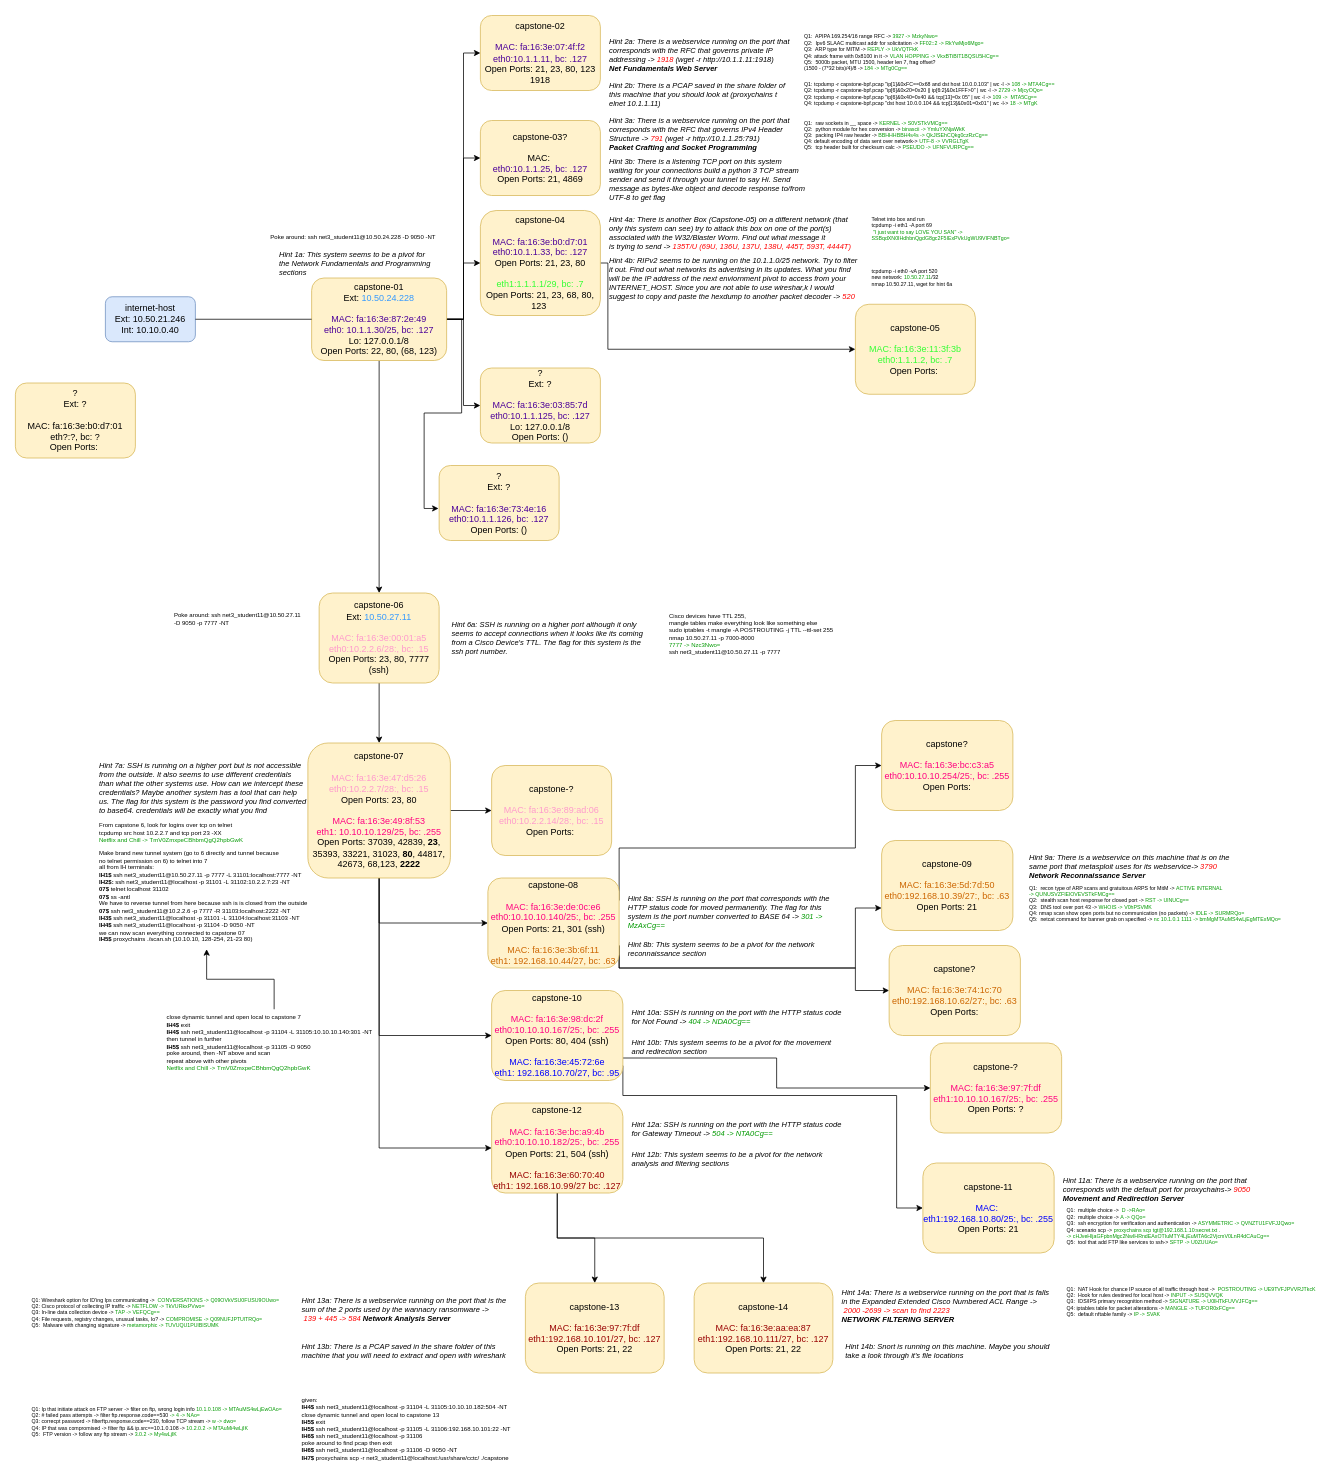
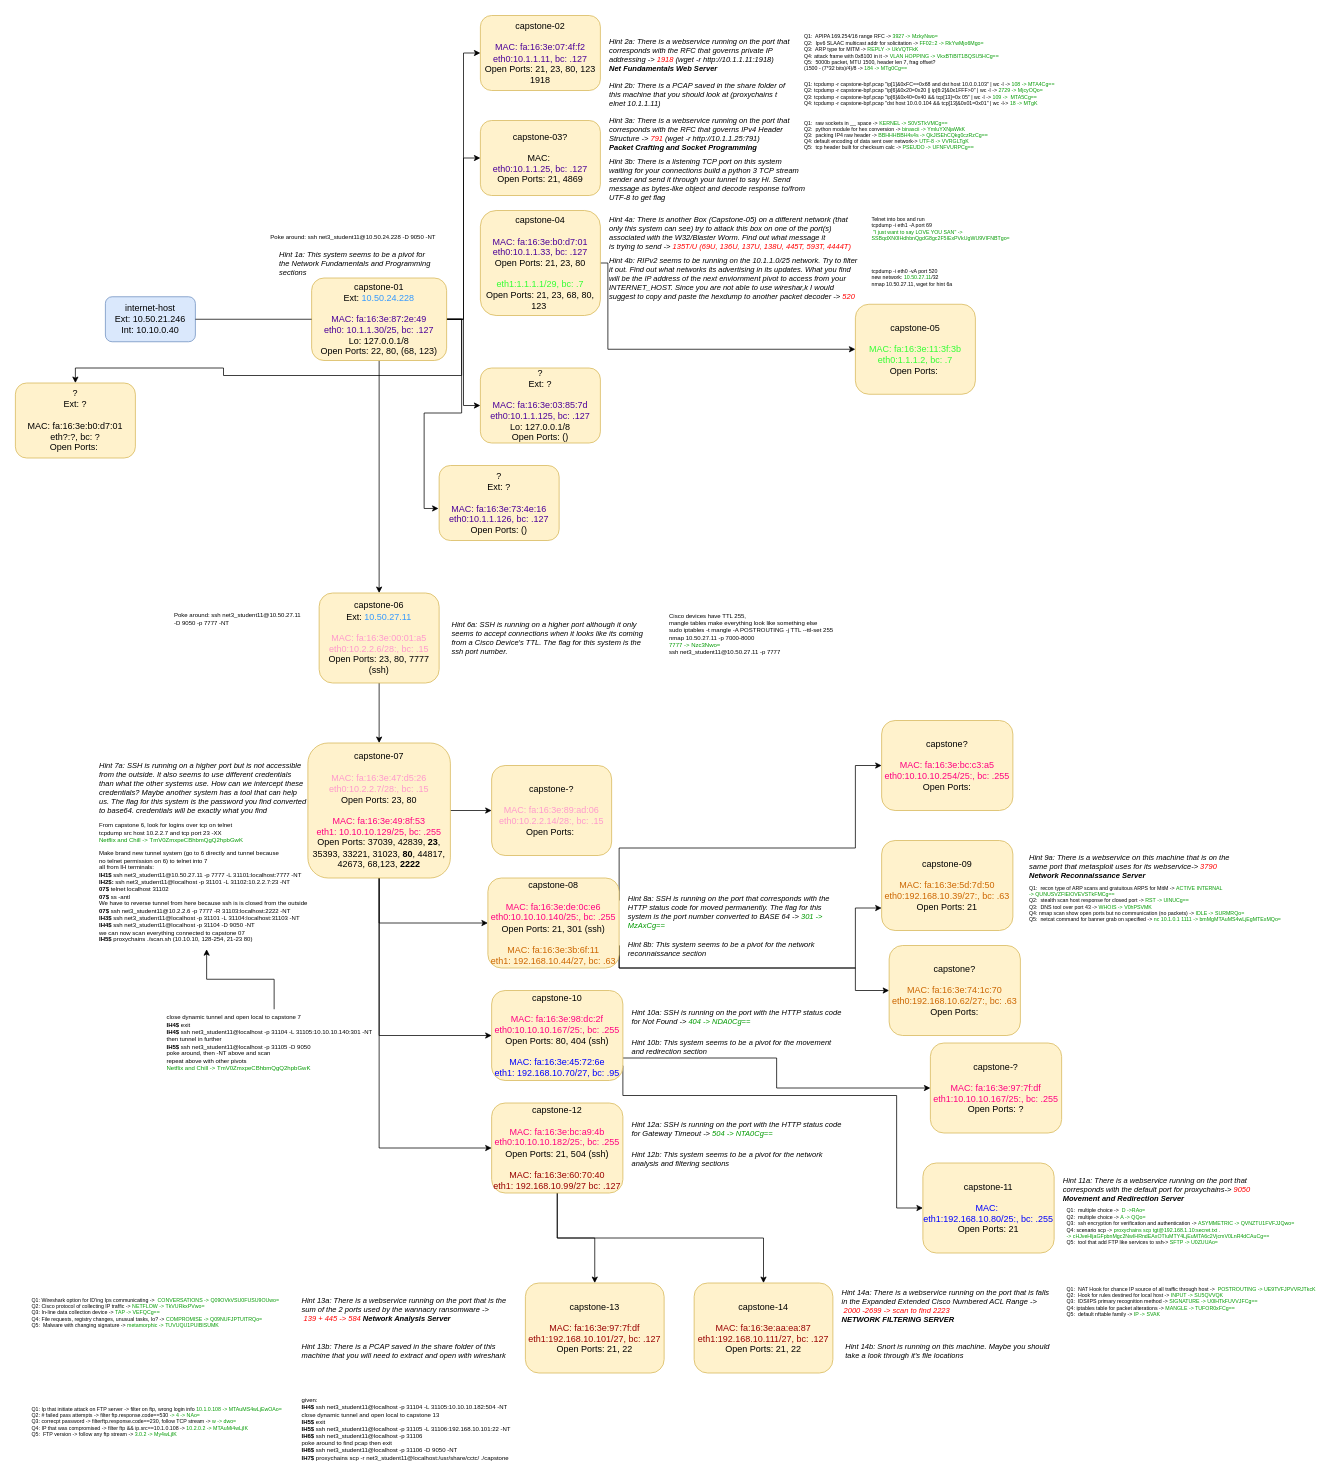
- <mxCell id="3" style="edgeStyle=orthogonalEdgeStyle;rounded=0;orthogonalLoop=1;jettySize=auto;html=1;exitX=1;exitY=0.5;exitDx=0;exitDy=0;entryX=0;entryY=0.5;entryDx=0;entryDy=0;" edge="1" parent="1" source="9" target="11"><mxGeometry relative="1" as="geometry" /></mxCell>
+ <mxCell id="3" style="edgeStyle=orthogonalEdgeStyle;rounded=0;orthogonalLoop=1;jettySize=auto;html=1;exitX=1;exitY=0.5;exitDx=0;exitDy=0;" edge="1" parent="1" source="9" target="13"><mxGeometry relative="1" as="geometry" /></mxCell>
